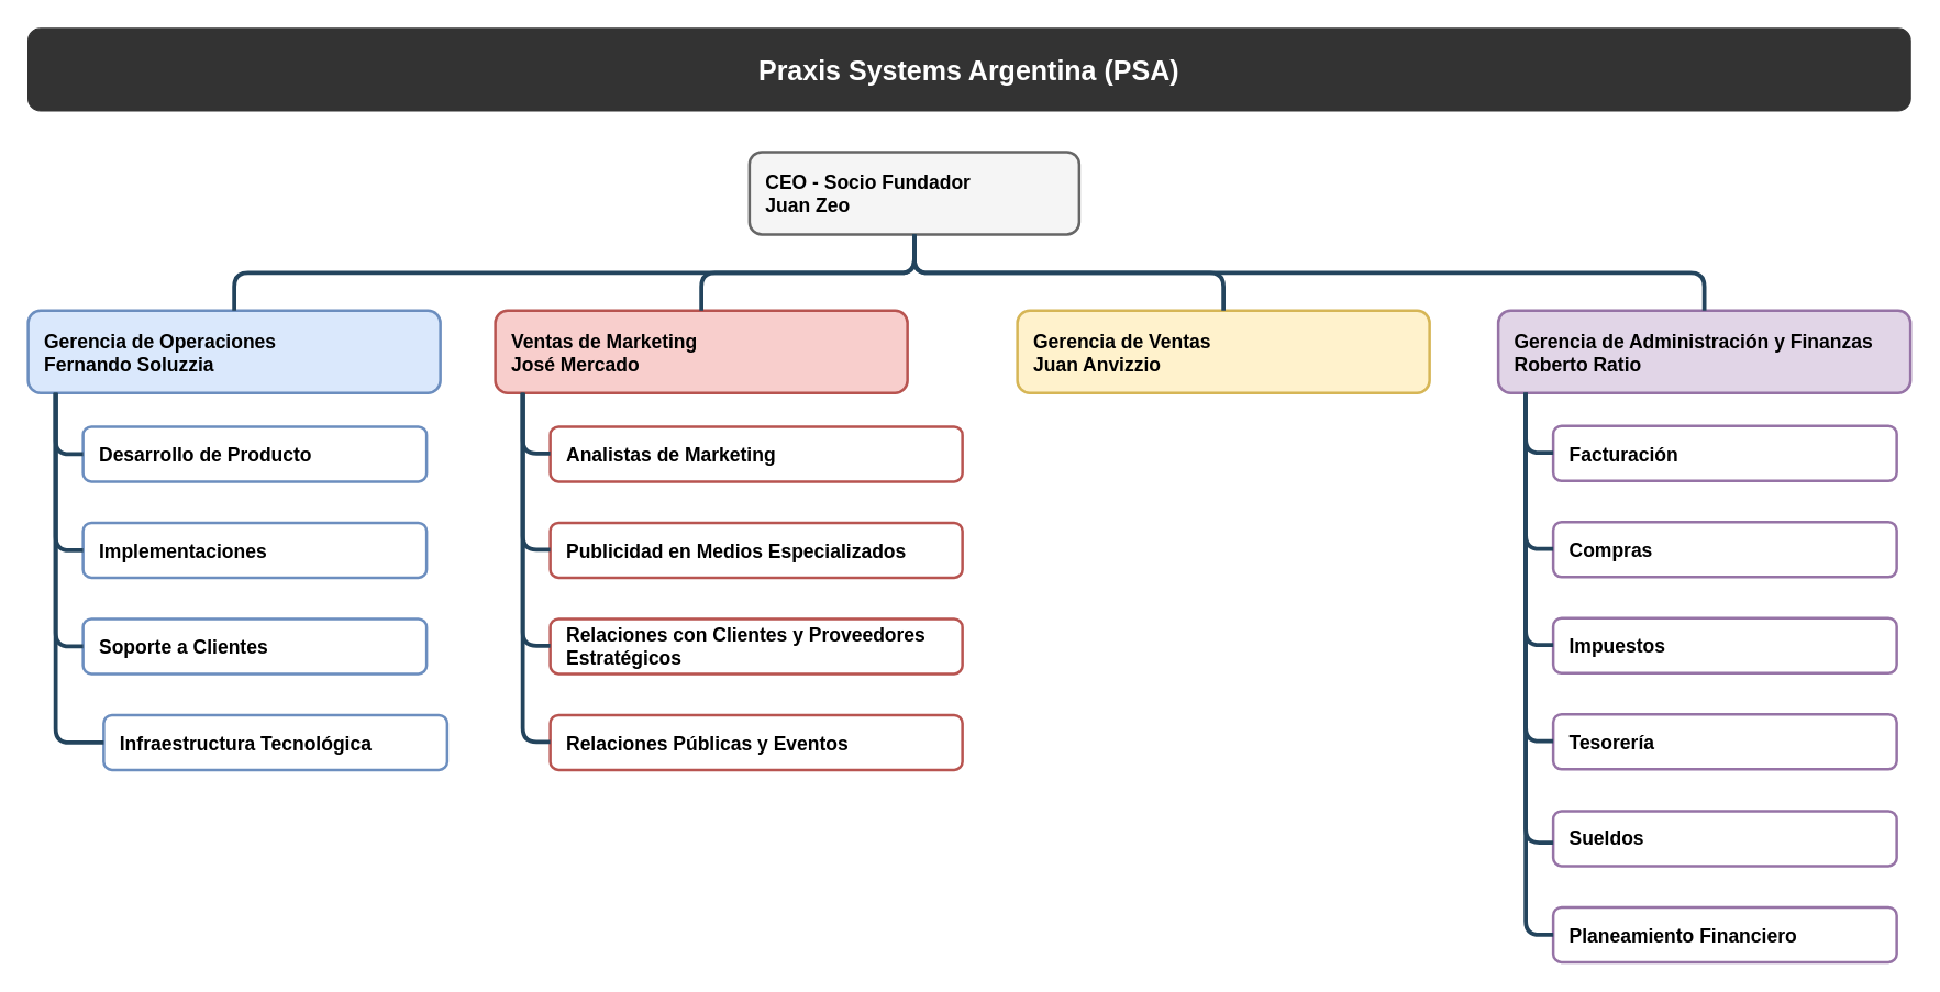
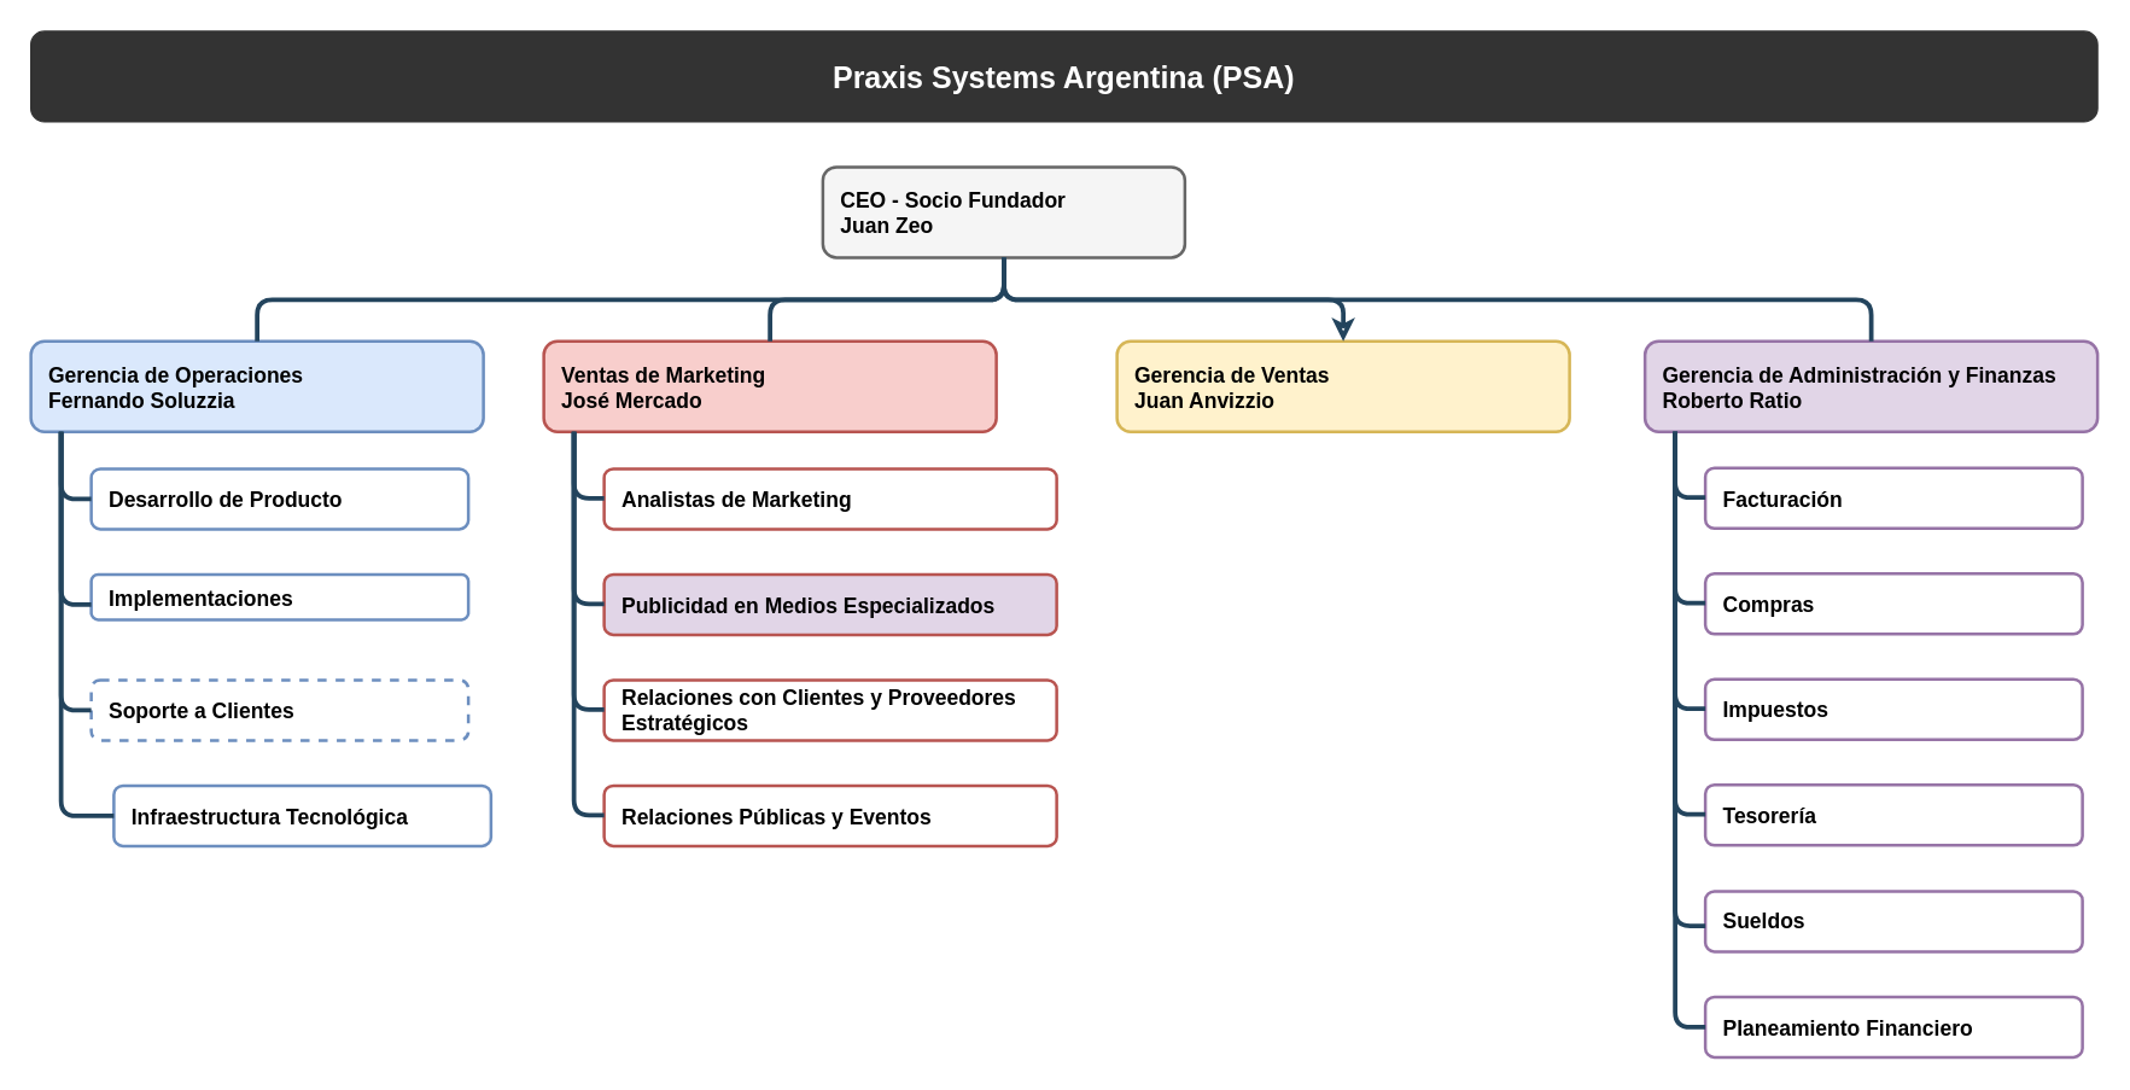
- <mxCell id="7" value="" style="edgeStyle=elbowEdgeStyle;elbow=vertical;strokeWidth=3;endArrow=none;endFill=0;fontStyle=1;strokeColor=#23445D;" edge="1" parent="1" source="2" target="3"><mxGeometry x="22" y="165.5" width="100" height="100" as="geometry"><mxPoint x="-78" y="145.5" as="sourcePoint" /><mxPoint x="22" y="45.5" as="targetPoint" /></mxGeometry></mxCell>
+ <mxCell id="7" value="" style="edgeStyle=elbowEdgeStyle;elbow=vertical;strokeWidth=3;endArrow=classic;endFill=0;fontStyle=1;strokeColor=#23445D;" edge="1" parent="1" source="2" target="3"><mxGeometry x="22" y="165.5" width="100" height="100" as="geometry"><mxPoint x="-78" y="145.5" as="sourcePoint" /><mxPoint x="22" y="45.5" as="targetPoint" /></mxGeometry></mxCell>
- <mxCell id="13" value="Implementaciones" style="rounded=1;fillColor=#FFFFFF;strokeColor=#6c8ebf;shadow=0;strokeWidth=2;align=left;spacingLeft=10;fontSize=14;fontStyle=1" vertex="1" parent="1"><mxGeometry x="60" y="380" width="250" height="40" as="geometry" /></mxCell>
+ <mxCell id="13" value="Implementaciones" style="rounded=1;fillColor=#FFFFFF;strokeColor=#6c8ebf;shadow=0;strokeWidth=2;align=left;spacingLeft=10;fontSize=14;fontStyle=1" vertex="1" parent="1"><mxGeometry x="60" y="380" width="250" height="30" as="geometry" /></mxCell>
- <mxCell id="20" value="Publicidad en Medios Especializados" style="rounded=1;fillColor=#FFFFFF;strokeColor=#b85450;shadow=0;strokeWidth=2;align=left;spacingLeft=10;fontSize=14;fontStyle=1" vertex="1" parent="1"><mxGeometry x="400" y="380" width="300" height="40" as="geometry" /></mxCell>
+ <mxCell id="20" value="Publicidad en Medios Especializados" style="rounded=1;fillColor=#e1d5e7;strokeColor=#b85450;shadow=0;strokeWidth=2;align=left;spacingLeft=10;fontSize=14;fontStyle=1;" vertex="1" parent="1"><mxGeometry x="400" y="380" width="300" height="40" as="geometry" /></mxCell>
- <mxCell id="14" value="Soporte a Clientes" style="rounded=1;fillColor=#FFFFFF;strokeColor=#6c8ebf;shadow=0;strokeWidth=2;align=left;spacingLeft=10;fontSize=14;fontStyle=1" vertex="1" parent="1"><mxGeometry x="60" y="450" width="250" height="40" as="geometry" /></mxCell>
+ <mxCell id="14" value="Soporte a Clientes" style="rounded=1;fillColor=#FFFFFF;strokeColor=#6c8ebf;shadow=0;strokeWidth=2;align=left;spacingLeft=10;fontSize=14;fontStyle=1;dashed=1;" vertex="1" parent="1"><mxGeometry x="60" y="450" width="250" height="40" as="geometry" /></mxCell>
